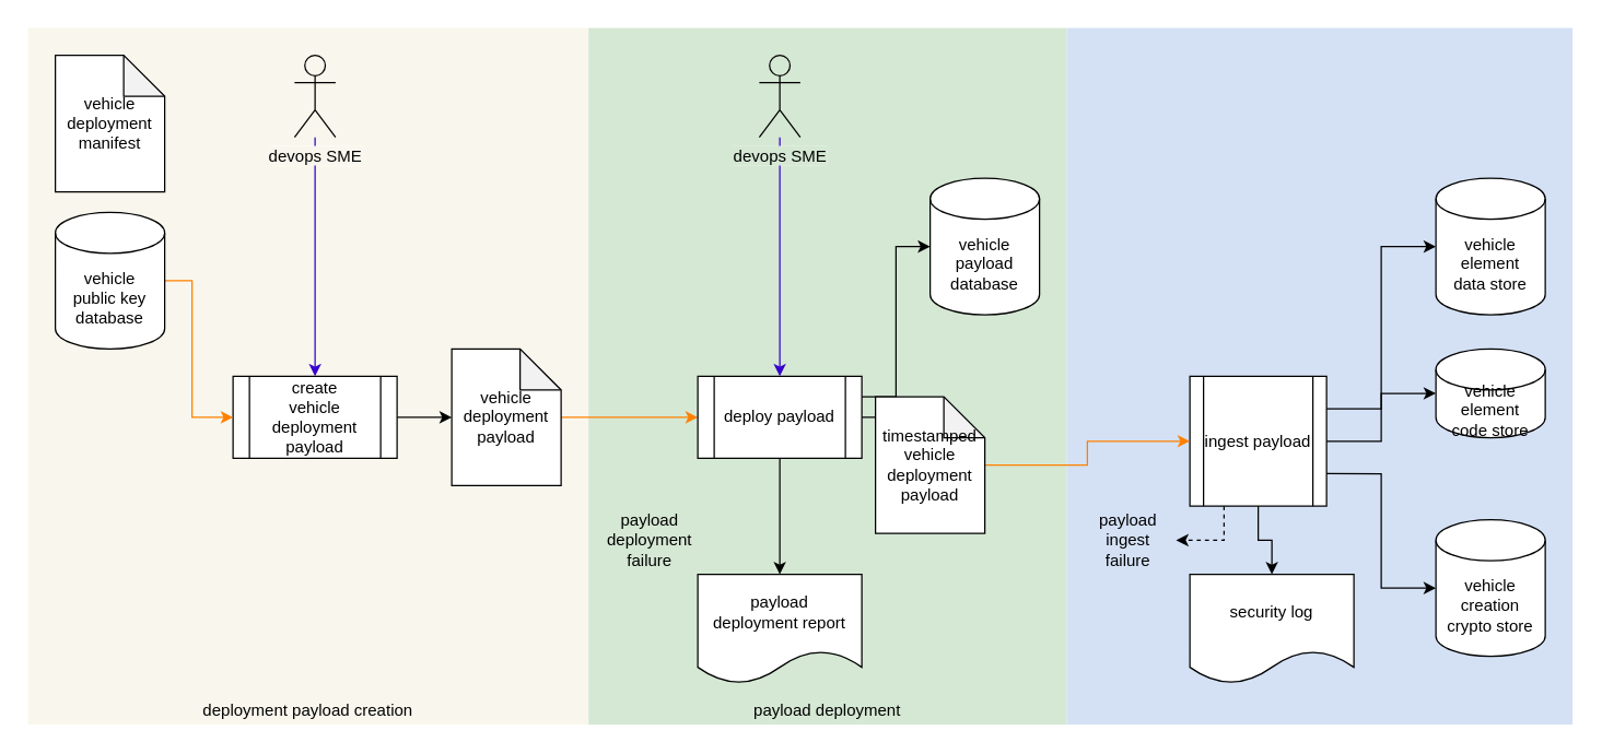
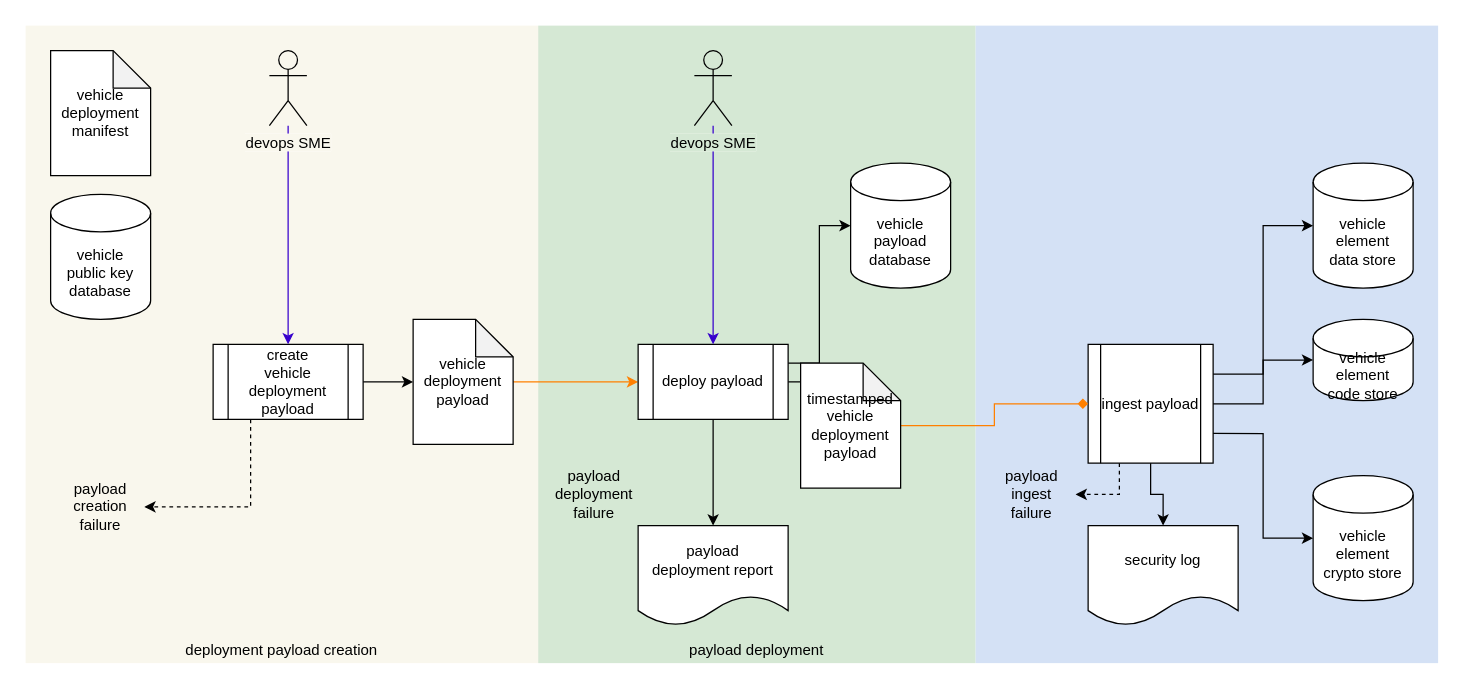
- <mxCell id="22" style="edgeStyle=orthogonalEdgeStyle;rounded=0;orthogonalLoop=1;jettySize=auto;html=1;entryX=0;entryY=0.5;entryDx=0;entryDy=0;exitX=1;exitY=0.5;exitDx=0;exitDy=0;exitPerimeter=0;fillColor=#fa6800;strokeColor=#FF8000;" parent="1" source="23" target="8" edge="1"><mxGeometry relative="1" as="geometry"><Array as="points"><mxPoint x="140" y="205" /><mxPoint x="140" y="305" /></Array></mxGeometry></mxCell>
- <mxCell id="28" style="edgeStyle=orthogonalEdgeStyle;rounded=0;orthogonalLoop=1;jettySize=auto;html=1;entryX=0;entryY=0.5;entryDx=0;entryDy=0;strokeColor=#FF8000;" edge="1" parent="1" source="29" target="27"><mxGeometry relative="1" as="geometry" /></mxCell>
+ <mxCell id="28" style="edgeStyle=orthogonalEdgeStyle;rounded=0;orthogonalLoop=1;jettySize=auto;html=1;entryX=0;entryY=0.5;entryDx=0;entryDy=0;strokeColor=#FF8000;endArrow=diamond;" edge="1" parent="1" source="29" target="27"><mxGeometry relative="1" as="geometry" /></mxCell>
+ <mxCell id="25" value="payload&lt;br&gt;creation&lt;br&gt;failure" style="text;html=1;strokeColor=none;fillColor=none;align=center;verticalAlign=middle;whiteSpace=wrap;rounded=0;" parent="1" vertex="1"><mxGeometry x="45" y="380" width="70" height="50" as="geometry" /></mxCell>
+ <mxCell id="7" style="edgeStyle=orthogonalEdgeStyle;rounded=0;orthogonalLoop=1;jettySize=auto;html=1;exitX=0.25;exitY=1;exitDx=0;exitDy=0;dashed=1;entryX=1;entryY=0.5;entryDx=0;entryDy=0;" parent="1" source="8" target="25" edge="1"><mxGeometry relative="1" as="geometry"><Array as="points"><mxPoint x="200" y="405" /></Array></mxGeometry></mxCell>
- <mxCell id="32" value="vehicle creation crypto store" style="shape=cylinder3;whiteSpace=wrap;html=1;boundedLbl=1;backgroundOutline=1;size=15;" vertex="1" parent="1"><mxGeometry x="1050" y="380" width="80" height="100" as="geometry" /></mxCell>
+ <mxCell id="32" value="vehicle element crypto store" style="shape=cylinder3;whiteSpace=wrap;html=1;boundedLbl=1;backgroundOutline=1;size=15;" vertex="1" parent="1"><mxGeometry x="1050" y="380" width="80" height="100" as="geometry" /></mxCell>
